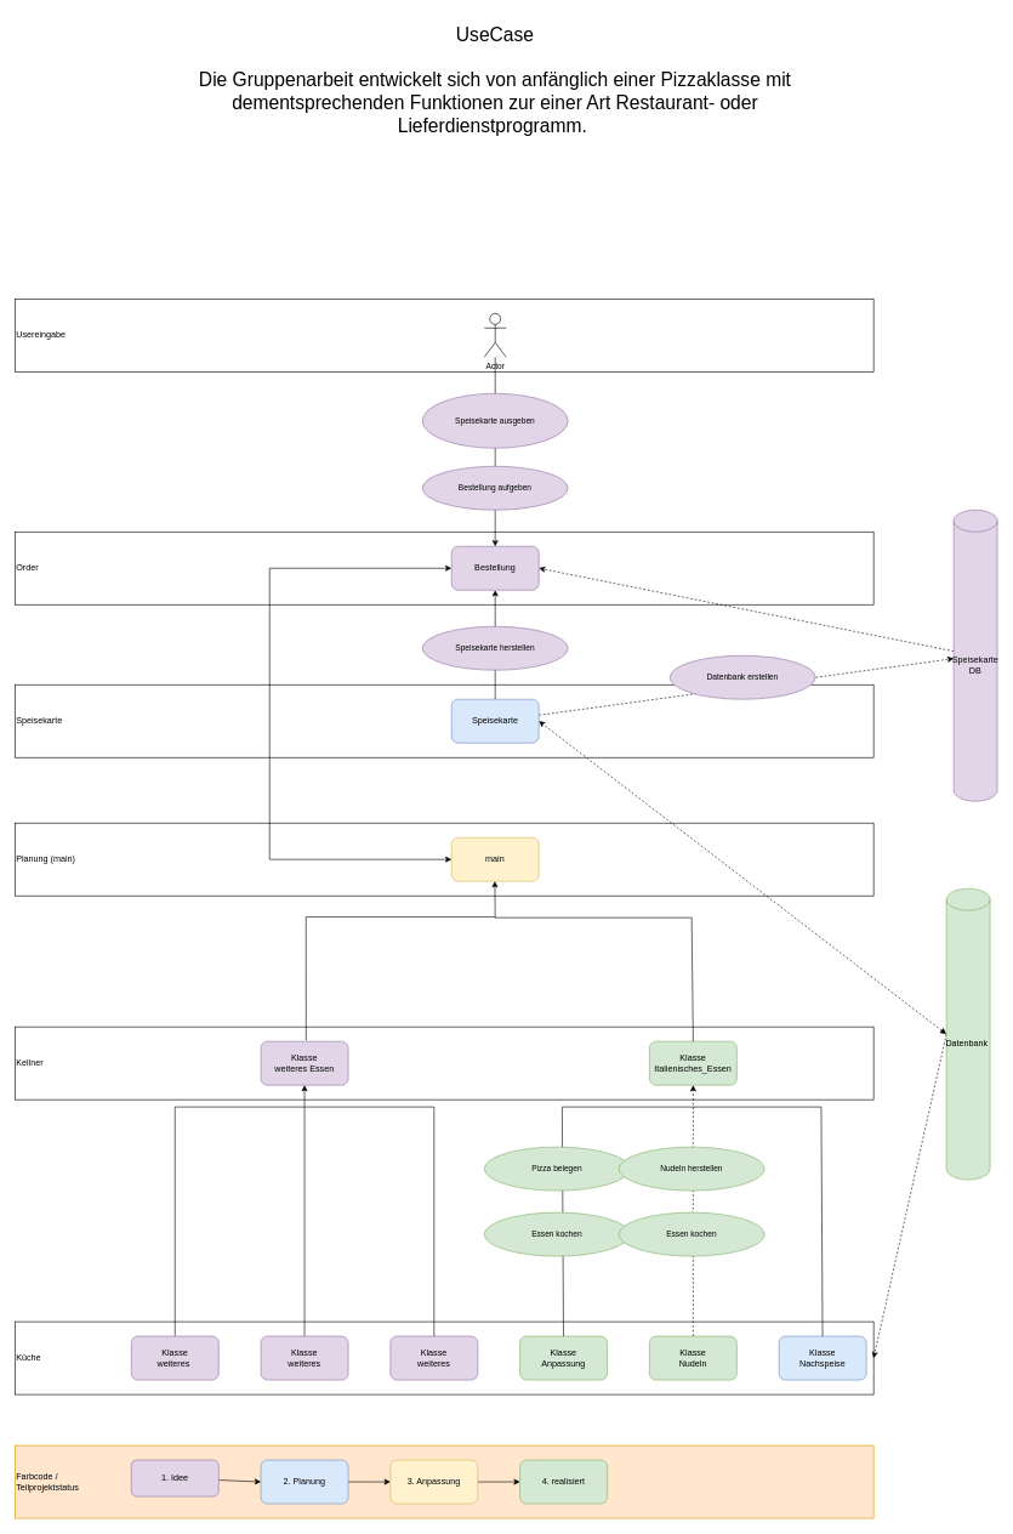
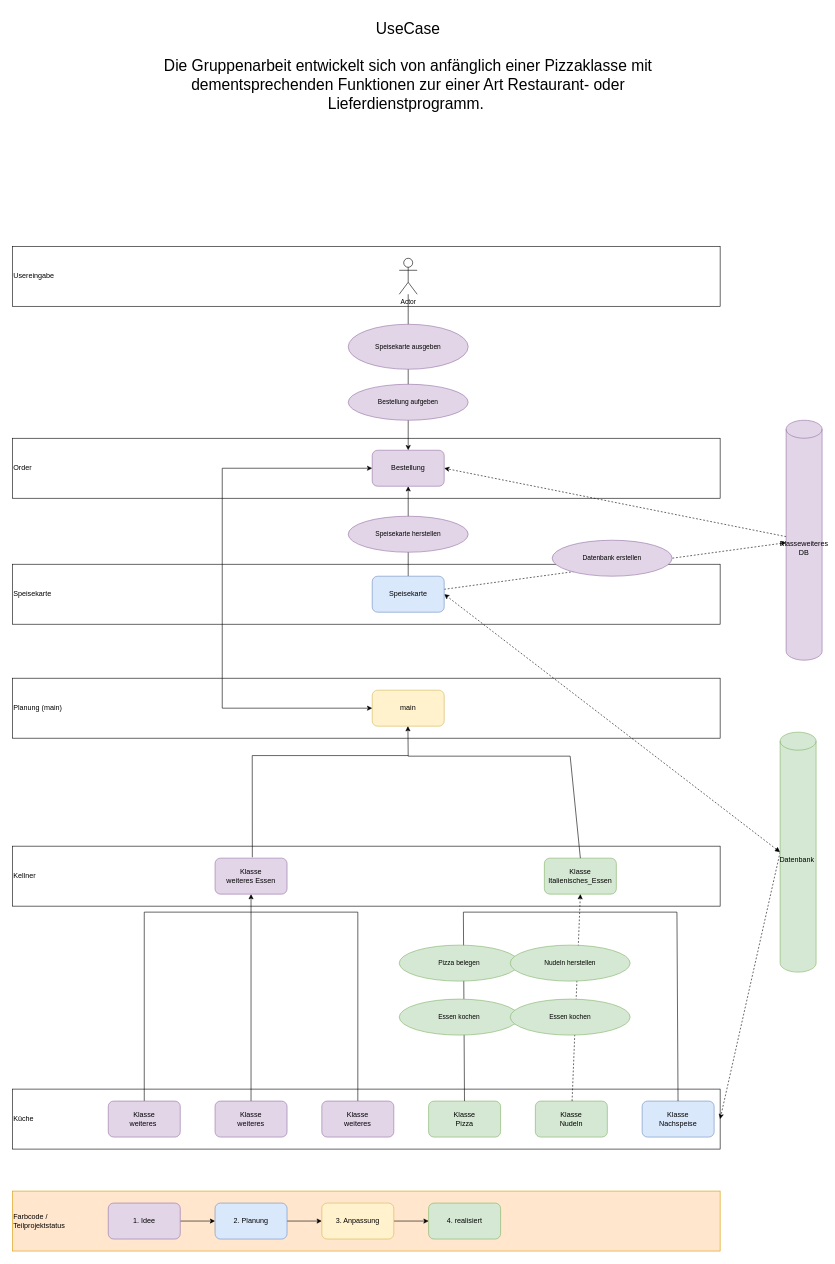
- <mxCell id="43" value="Speisekarte DB&lt;br&gt;" style="shape=cylinder3;whiteSpace=wrap;html=1;boundedLbl=1;backgroundOutline=1;size=15;fillColor=#e1d5e7;strokeColor=#9673a6;" parent="1" vertex="1"><mxGeometry x="1310" y="700" width="60" height="400" as="geometry" /></mxCell>
+ <mxCell id="43" value="Klasseweiteres DB&lt;br&gt;" style="shape=cylinder3;whiteSpace=wrap;html=1;boundedLbl=1;backgroundOutline=1;size=15;fillColor=#e1d5e7;strokeColor=#9673a6;" parent="1" vertex="1"><mxGeometry x="1310" y="700" width="60" height="400" as="geometry" /></mxCell>
- <mxCell id="9" value="Klasse&lt;br&gt;Italienisches_Essen" style="rounded=1;whiteSpace=wrap;html=1;fillColor=#d5e8d4;strokeColor=#82b366;" parent="1" vertex="1"><mxGeometry x="892" y="1430" width="120" height="60" as="geometry" /></mxCell>
+ <mxCell id="9" value="Klasse&lt;br&gt;Italienisches_Essen" style="rounded=1;whiteSpace=wrap;html=1;fillColor=#d5e8d4;strokeColor=#82b366;" parent="1" vertex="1"><mxGeometry x="907" y="1430" width="120" height="60" as="geometry" /></mxCell>
- <mxCell id="10" value="Klasse&lt;br&gt;Anpassung" style="rounded=1;whiteSpace=wrap;html=1;fillColor=#d5e8d4;strokeColor=#82b366;" parent="1" vertex="1"><mxGeometry x="714" y="1835" width="120" height="60" as="geometry" /></mxCell>
+ <mxCell id="10" value="Klasse&lt;br&gt;Pizza" style="rounded=1;whiteSpace=wrap;html=1;fillColor=#d5e8d4;strokeColor=#82b366;" parent="1" vertex="1"><mxGeometry x="714" y="1835" width="120" height="60" as="geometry" /></mxCell>
- <mxCell id="25" value="1. Idee" style="rounded=1;whiteSpace=wrap;html=1;fillColor=#e1d5e7;strokeColor=#9673a6;" parent="1" vertex="1"><mxGeometry x="180" y="2005" width="120" height="50" as="geometry" /></mxCell>
+ <mxCell id="25" value="1. Idee" style="rounded=1;whiteSpace=wrap;html=1;fillColor=#e1d5e7;strokeColor=#9673a6;" parent="1" vertex="1"><mxGeometry x="180" y="2005" width="120" height="60" as="geometry" /></mxCell>
